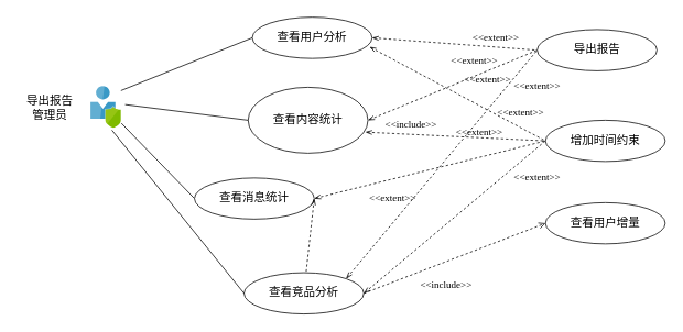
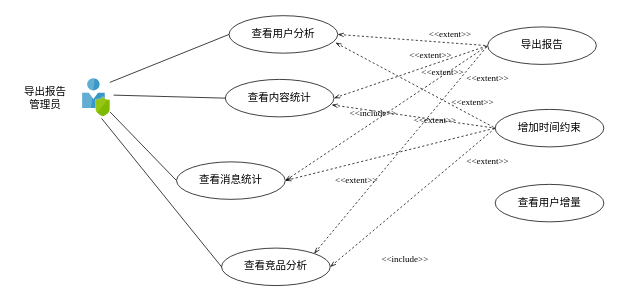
- <mxCell id="8" value="查看内容统计" style="ellipse;whiteSpace=wrap;html=1;fontFamily=SF Mono;fontSize=14;" parent="1" vertex="1"><mxGeometry x="300" y="105" width="145" height="80" as="geometry" /></mxCell>
+ <mxCell id="8" value="查看内容统计" style="ellipse;whiteSpace=wrap;html=1;fontFamily=SF Mono;fontSize=14;" parent="1" vertex="1"><mxGeometry x="300" y="105" width="145" height="50" as="geometry" /></mxCell>
- <mxCell id="19" value="" style="endArrow=none;dashed=1;html=1;startArrow=openThin;startFill=0;exitX=1;exitY=0.5;exitDx=0;exitDy=0;fontFamily=SF Mono;" parent="1" source="7" target="9" edge="1"><mxGeometry width="50" height="50" relative="1" as="geometry"><mxPoint x="470" y="65" as="sourcePoint" /><mxPoint x="670" y="80" as="targetPoint" /></mxGeometry></mxCell>
+ <mxCell id="19" value="" style="endArrow=none;dashed=1;html=1;entryX=0;entryY=0.5;entryDx=0;entryDy=0;startArrow=openThin;startFill=0;exitX=1;exitY=0.5;exitDx=0;exitDy=0;fontFamily=SF Mono;" parent="1" source="7" target="16" edge="1"><mxGeometry width="50" height="50" relative="1" as="geometry"><mxPoint x="470" y="65" as="sourcePoint" /><mxPoint x="670" y="80" as="targetPoint" /></mxGeometry></mxCell>
- <mxCell id="13" value="" style="endArrow=open;html=1;exitX=1;exitY=0.5;exitDx=0;exitDy=0;entryX=0;entryY=0.5;entryDx=0;entryDy=0;fontFamily=SF Mono;endFill=0;dashed=1;" parent="1" source="9" target="12" edge="1"><mxGeometry width="50" height="50" relative="1" as="geometry"><mxPoint x="500" y="405" as="sourcePoint" /><mxPoint x="660" y="35" as="targetPoint" /></mxGeometry></mxCell>
